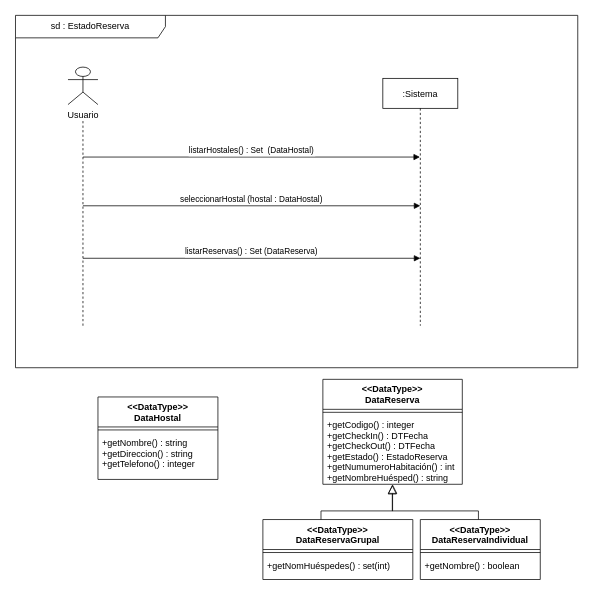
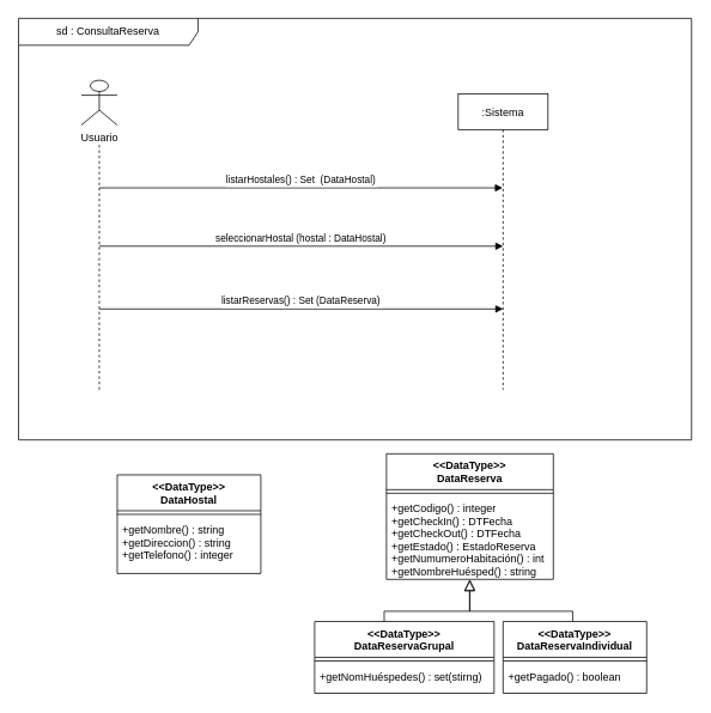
- <mxCell id="7" value="sd : EstadoReserva" style="shape=umlFrame;whiteSpace=wrap;html=1;width=200;height=30;" parent="1" vertex="1"><mxGeometry x="20" y="20" width="750" height="470" as="geometry" /></mxCell>
+ <mxCell id="7" value="sd : ConsultaReserva" style="shape=umlFrame;whiteSpace=wrap;html=1;width=200;height=30;" parent="1" vertex="1"><mxGeometry x="20" y="20" width="750" height="470" as="geometry" /></mxCell>
- <mxCell id="19" value="+getNomHuéspedes() : set(int)" style="text;strokeColor=none;fillColor=none;align=left;verticalAlign=top;spacingLeft=4;spacingRight=4;overflow=hidden;rotatable=0;points=[[0,0.5],[1,0.5]];portConstraint=eastwest;" parent="17" vertex="1"><mxGeometry y="48" width="200" height="32" as="geometry" /></mxCell>
+ <mxCell id="19" value="+getNomHuéspedes() : set(stirng)" style="text;strokeColor=none;fillColor=none;align=left;verticalAlign=top;spacingLeft=4;spacingRight=4;overflow=hidden;rotatable=0;points=[[0,0.5],[1,0.5]];portConstraint=eastwest;" parent="17" vertex="1"><mxGeometry y="48" width="200" height="32" as="geometry" /></mxCell>
- <mxCell id="22" value="+getNombre() : boolean" style="text;strokeColor=none;fillColor=none;align=left;verticalAlign=top;spacingLeft=4;spacingRight=4;overflow=hidden;rotatable=0;points=[[0,0.5],[1,0.5]];portConstraint=eastwest;" parent="20" vertex="1"><mxGeometry y="48" width="160" height="32" as="geometry" /></mxCell>
+ <mxCell id="22" value="+getPagado() : boolean" style="text;strokeColor=none;fillColor=none;align=left;verticalAlign=top;spacingLeft=4;spacingRight=4;overflow=hidden;rotatable=0;points=[[0,0.5],[1,0.5]];portConstraint=eastwest;" parent="20" vertex="1"><mxGeometry y="48" width="160" height="32" as="geometry" /></mxCell>
